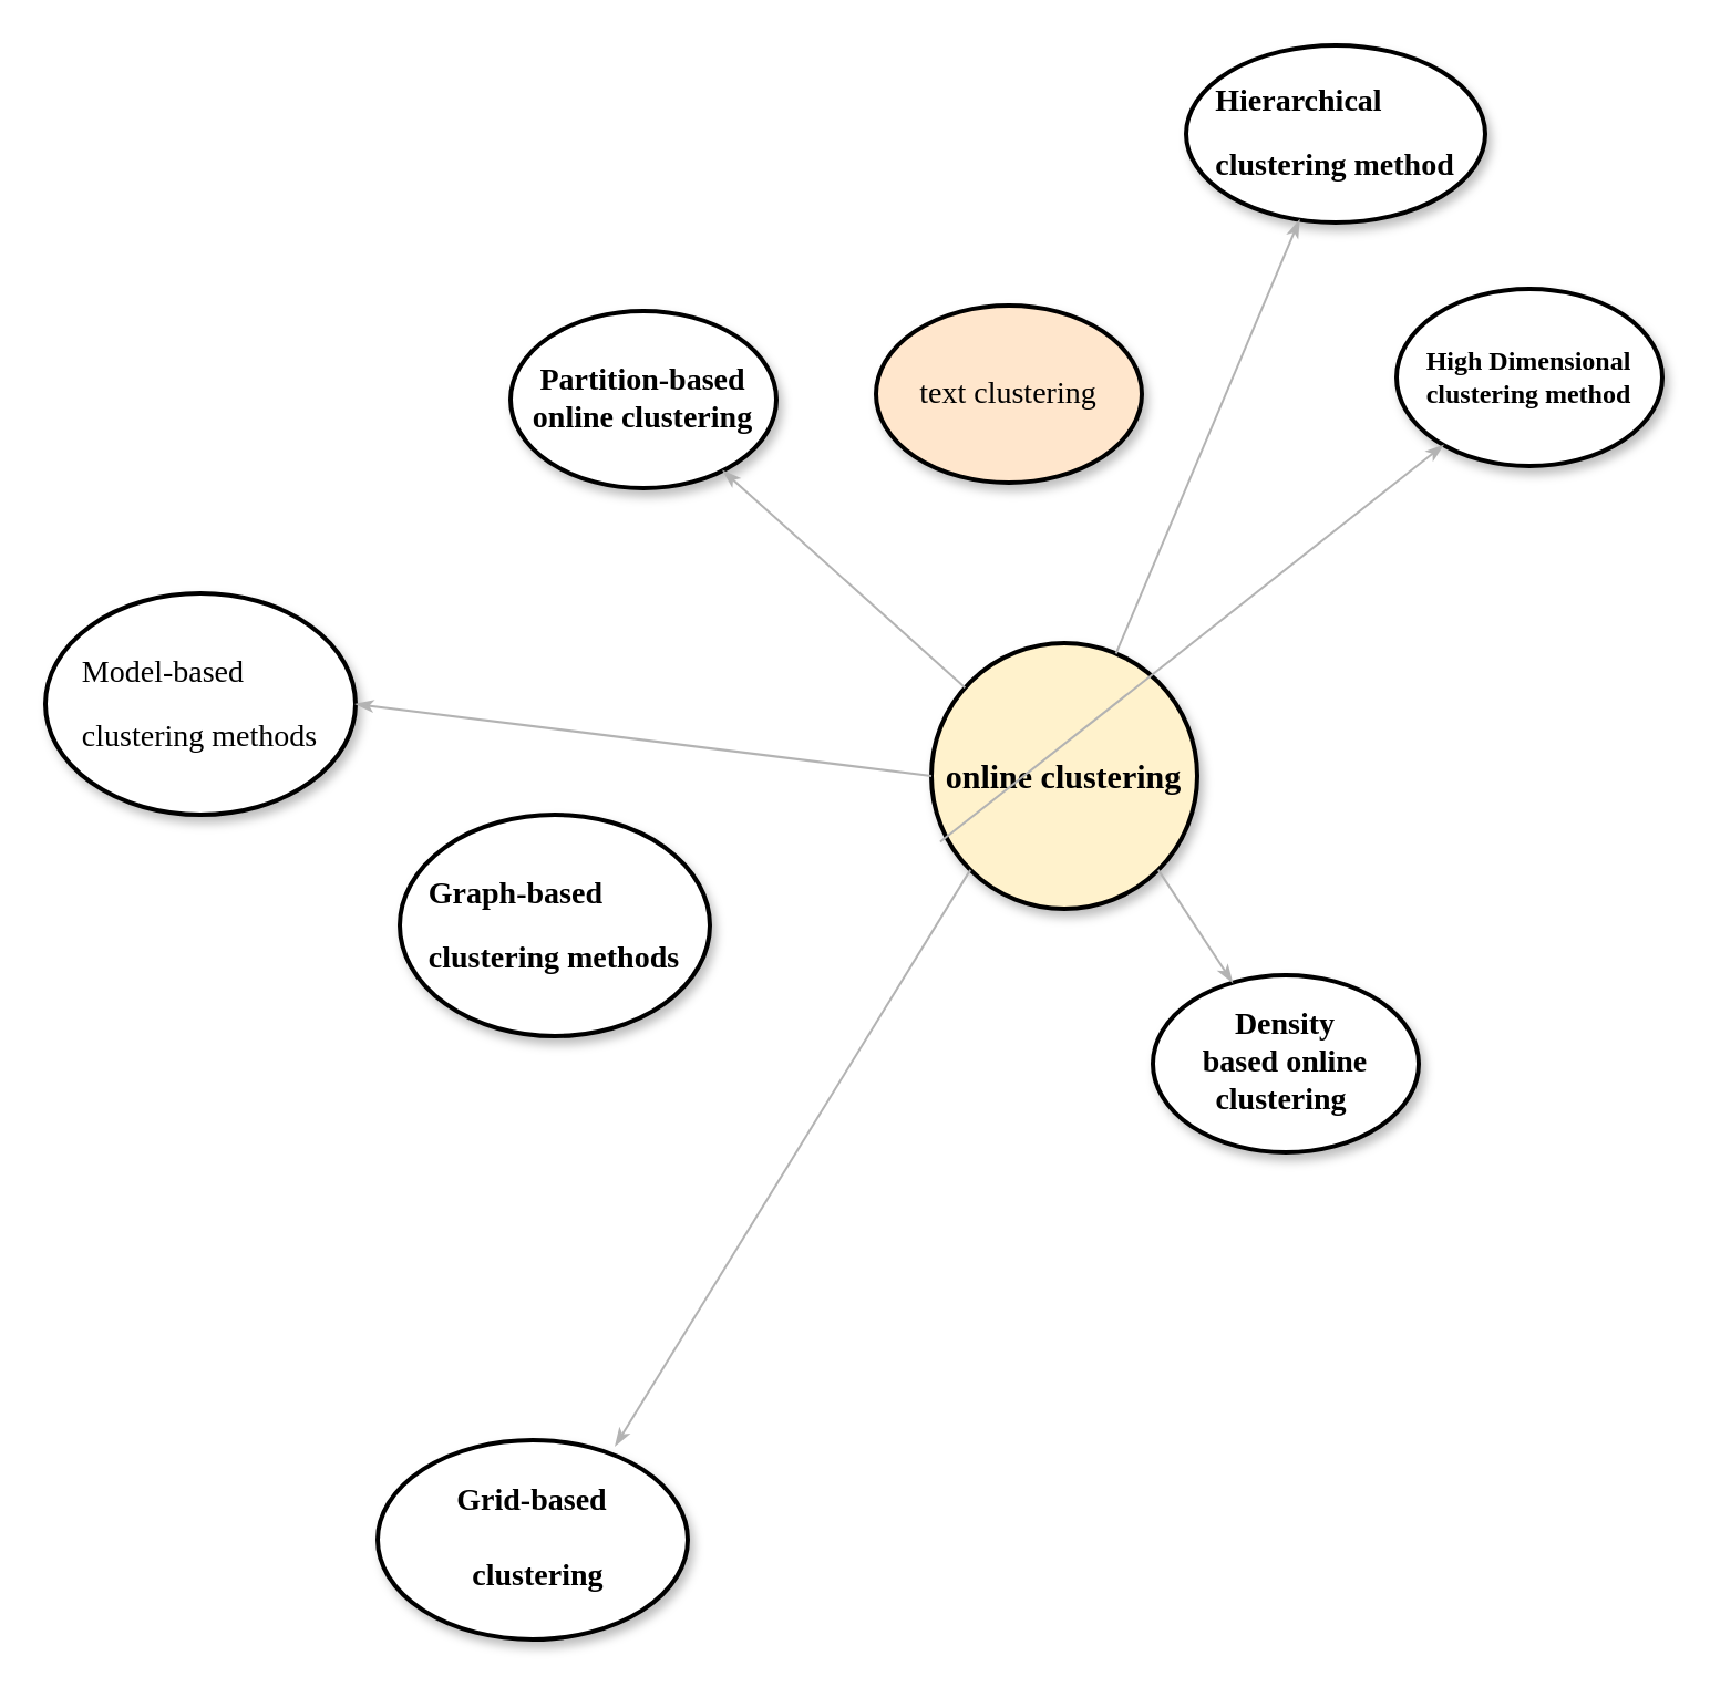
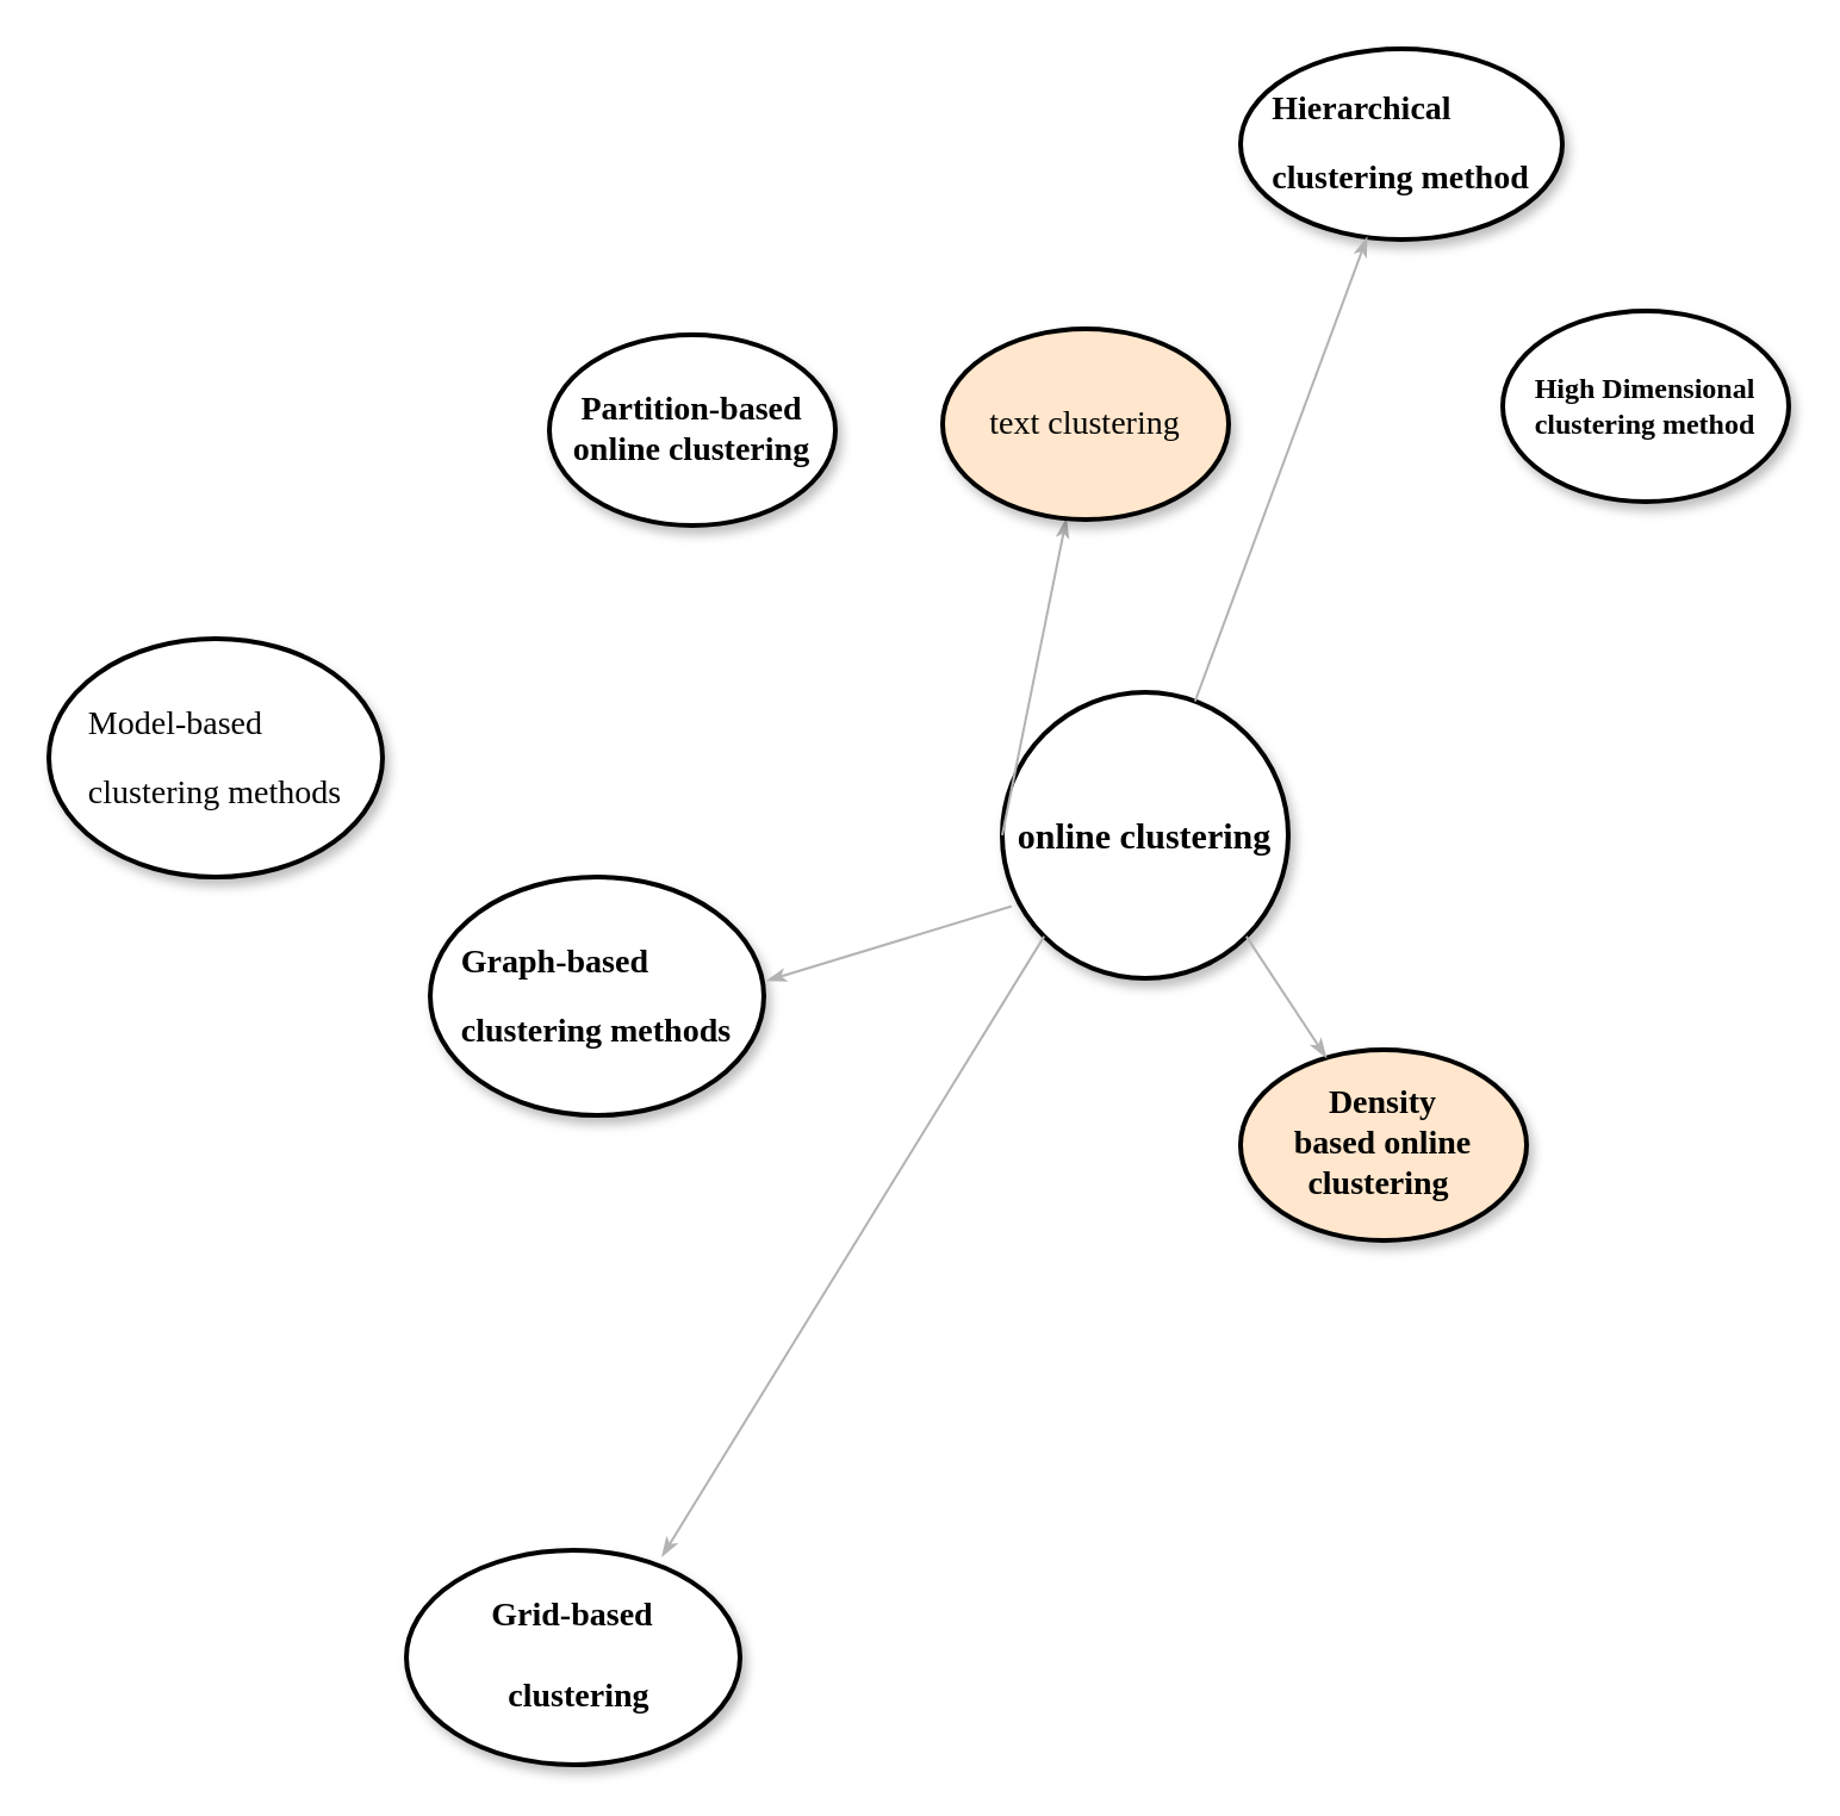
- <mxCell id="3" value="&lt;p class=&quot;MsoNormal&quot; align=&quot;justify&quot; style=&quot;text-align: justify&quot;&gt;&lt;font face=&quot;Calibri&quot; style=&quot;font-size: 14px&quot;&gt;&lt;b&gt;Hierarchical&amp;nbsp;&lt;/b&gt;&lt;/font&gt;&lt;/p&gt;&lt;p class=&quot;MsoNormal&quot; align=&quot;justify&quot; style=&quot;text-align: justify&quot;&gt;&lt;font face=&quot;Calibri&quot; style=&quot;font-size: 14px&quot;&gt;&lt;b&gt;clustering method&lt;/b&gt;&lt;/font&gt;&lt;/p&gt;" style="ellipse;whiteSpace=wrap;html=1;rounded=1;shadow=1;comic=0;labelBackgroundColor=none;strokeWidth=2;fontFamily=Verdana;fontSize=12;align=center;" vertex="1" parent="1"><mxGeometry x="535" y="20" width="135" height="80" as="geometry" /></mxCell>
+ <mxCell id="3" value="&lt;p class=&quot;MsoNormal&quot; align=&quot;justify&quot; style=&quot;text-align: justify&quot;&gt;&lt;font face=&quot;Calibri&quot; style=&quot;font-size: 14px&quot;&gt;&lt;b&gt;Hierarchical&amp;nbsp;&lt;/b&gt;&lt;/font&gt;&lt;/p&gt;&lt;p class=&quot;MsoNormal&quot; align=&quot;justify&quot; style=&quot;text-align: justify&quot;&gt;&lt;font face=&quot;Calibri&quot; style=&quot;font-size: 14px&quot;&gt;&lt;b&gt;clustering method&lt;/b&gt;&lt;/font&gt;&lt;/p&gt;" style="ellipse;whiteSpace=wrap;html=1;rounded=1;shadow=1;comic=0;labelBackgroundColor=none;strokeWidth=2;fontFamily=Verdana;fontSize=12;align=center;" vertex="1" parent="1"><mxGeometry x="520" y="20" width="135" height="80" as="geometry" /></mxCell>
- <mxCell id="7" value="" style="edgeStyle=none;rounded=1;html=1;labelBackgroundColor=none;startArrow=none;startFill=0;startSize=5;endArrow=classicThin;endFill=1;endSize=5;jettySize=auto;orthogonalLoop=1;strokeColor=#B3B3B3;strokeWidth=1;fontFamily=Verdana;fontSize=12" edge="1" parent="1" source="4" target="2"><mxGeometry relative="1" as="geometry" /></mxCell>
- <mxCell id="13" value="" style="edgeStyle=none;rounded=1;html=1;labelBackgroundColor=none;startArrow=none;startFill=0;startSize=5;endArrow=classicThin;endFill=1;endSize=5;jettySize=auto;orthogonalLoop=1;strokeColor=#B3B3B3;strokeWidth=1;fontFamily=Verdana;fontSize=12;exitX=0;exitY=0.5;exitDx=0;exitDy=0;entryX=1;entryY=0.5;entryDx=0;entryDy=0;" edge="1" parent="1" source="4" target="12"><mxGeometry relative="1" as="geometry"><mxPoint x="436.388" y="318.794" as="sourcePoint" /><mxPoint x="334.601" y="222.679" as="targetPoint" /></mxGeometry></mxCell>
+ <mxCell id="13" value="" style="edgeStyle=none;rounded=1;html=1;labelBackgroundColor=none;startArrow=none;startFill=0;startSize=5;endArrow=classicThin;endFill=1;endSize=5;jettySize=auto;orthogonalLoop=1;strokeColor=#B3B3B3;strokeWidth=1;fontFamily=Verdana;fontSize=12;exitX=0;exitY=0.5;exitDx=0;exitDy=0;" edge="1" parent="1" source="4" target="16"><mxGeometry relative="1" as="geometry"><mxPoint x="436.388" y="318.794" as="sourcePoint" /><mxPoint x="334.601" y="222.679" as="targetPoint" /></mxGeometry></mxCell>
- <mxCell id="4" value="&lt;b&gt;&lt;font style=&quot;font-size: 15px&quot;&gt;online clustering&lt;/font&gt;&lt;/b&gt;" style="ellipse;whiteSpace=wrap;html=1;rounded=1;shadow=1;comic=0;labelBackgroundColor=none;strokeWidth=2;fontFamily=Verdana;fontSize=12;align=center;fillColor=#fff2cc;" vertex="1" parent="1"><mxGeometry x="420" y="290" width="120" height="120" as="geometry" /></mxCell>
+ <mxCell id="4" value="&lt;b&gt;&lt;font style=&quot;font-size: 15px&quot;&gt;online clustering&lt;/font&gt;&lt;/b&gt;" style="ellipse;whiteSpace=wrap;html=1;rounded=1;shadow=1;comic=0;labelBackgroundColor=none;strokeWidth=2;fontFamily=Verdana;fontSize=12;align=center;" vertex="1" parent="1"><mxGeometry x="420" y="290" width="120" height="120" as="geometry" /></mxCell>
- <mxCell id="15" value="" style="edgeStyle=none;rounded=1;html=1;labelBackgroundColor=none;startArrow=none;startFill=0;startSize=5;endArrow=classicThin;endFill=1;endSize=5;jettySize=auto;orthogonalLoop=1;strokeColor=#B3B3B3;strokeWidth=1;fontFamily=Verdana;fontSize=12;exitX=0.033;exitY=0.748;exitDx=0;exitDy=0;exitPerimeter=0;" edge="1" parent="1" source="4" target="5"><mxGeometry relative="1" as="geometry"><mxPoint x="430" y="360" as="sourcePoint" /><mxPoint x="170" y="327.5" as="targetPoint" /></mxGeometry></mxCell>
+ <mxCell id="15" value="" style="edgeStyle=none;rounded=1;html=1;labelBackgroundColor=none;startArrow=none;startFill=0;startSize=5;endArrow=classicThin;endFill=1;endSize=5;jettySize=auto;orthogonalLoop=1;strokeColor=#B3B3B3;strokeWidth=1;fontFamily=Verdana;fontSize=12;exitX=0.033;exitY=0.748;exitDx=0;exitDy=0;entryX=1.009;entryY=0.435;entryDx=0;entryDy=0;exitPerimeter=0;entryPerimeter=0;" edge="1" parent="1" source="4" target="14"><mxGeometry relative="1" as="geometry"><mxPoint x="430" y="360" as="sourcePoint" /><mxPoint x="170" y="327.5" as="targetPoint" /></mxGeometry></mxCell>
- <mxCell id="6" value="&lt;div style=&quot;font-size: 14px&quot;&gt;&lt;span style=&quot;font-family: &amp;#34;calibri&amp;#34;&quot;&gt;&lt;font style=&quot;font-size: 14px&quot;&gt;&lt;b&gt;Density&lt;/b&gt;&lt;/font&gt;&lt;/span&gt;&lt;/div&gt;&lt;div style=&quot;font-size: 14px&quot;&gt;&lt;span style=&quot;font-family: &amp;#34;calibri&amp;#34;&quot;&gt;&lt;font style=&quot;font-size: 14px&quot;&gt;&lt;b&gt;based online clustering&amp;nbsp;&lt;/b&gt;&lt;/font&gt;&lt;/span&gt;&lt;/div&gt;" style="ellipse;whiteSpace=wrap;html=1;rounded=1;shadow=1;comic=0;labelBackgroundColor=none;strokeWidth=2;fontFamily=Verdana;fontSize=12;align=center;" vertex="1" parent="1"><mxGeometry x="520" y="440" width="120" height="80" as="geometry" /></mxCell>
+ <mxCell id="6" value="&lt;div style=&quot;font-size: 14px&quot;&gt;&lt;span style=&quot;font-family: &amp;#34;calibri&amp;#34;&quot;&gt;&lt;font style=&quot;font-size: 14px&quot;&gt;&lt;b&gt;Density&lt;/b&gt;&lt;/font&gt;&lt;/span&gt;&lt;/div&gt;&lt;div style=&quot;font-size: 14px&quot;&gt;&lt;span style=&quot;font-family: &amp;#34;calibri&amp;#34;&quot;&gt;&lt;font style=&quot;font-size: 14px&quot;&gt;&lt;b&gt;based online clustering&amp;nbsp;&lt;/b&gt;&lt;/font&gt;&lt;/span&gt;&lt;/div&gt;" style="ellipse;whiteSpace=wrap;html=1;rounded=1;shadow=1;comic=0;labelBackgroundColor=none;strokeWidth=2;fontFamily=Verdana;fontSize=12;align=center;fillColor=#ffe6cc;" vertex="1" parent="1"><mxGeometry x="520" y="440" width="120" height="80" as="geometry" /></mxCell>
